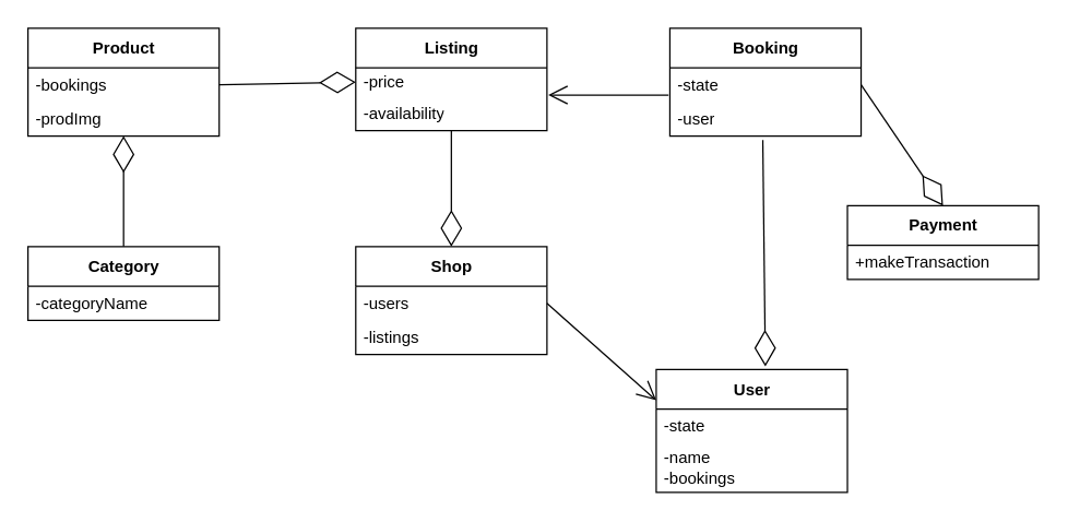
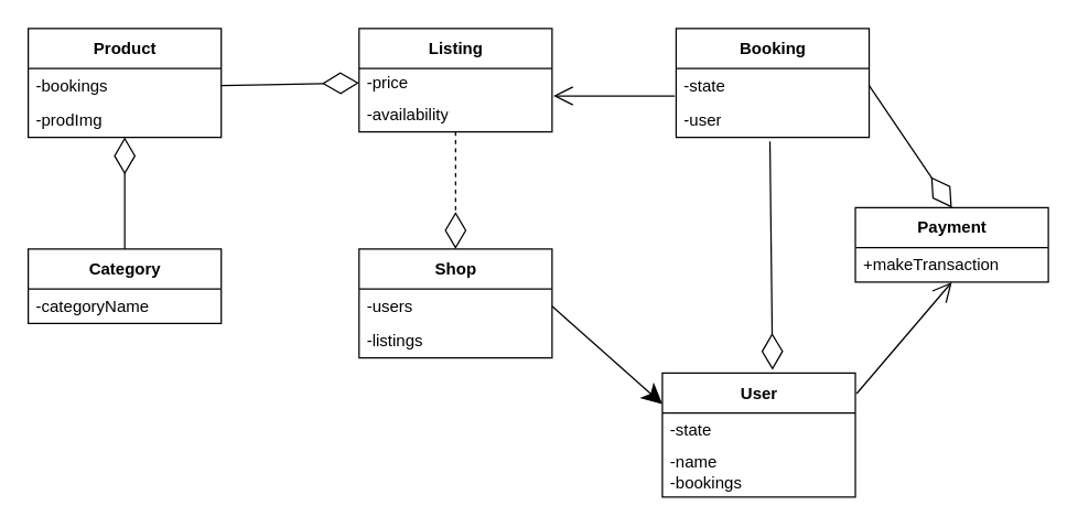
- <mxCell id="23" value="" style="endArrow=diamondThin;endFill=0;endSize=24;html=1;exitX=0.5;exitY=1;exitDx=0;exitDy=0;entryX=0.5;entryY=0;entryDx=0;entryDy=0;" edge="1" parent="1" source="11" target="5"><mxGeometry width="160" relative="1" as="geometry"><mxPoint x="170" y="71.5" as="sourcePoint" /><mxPoint x="270" y="69.5" as="targetPoint" /></mxGeometry></mxCell>
+ <mxCell id="23" value="" style="endArrow=diamondThin;endFill=0;endSize=24;html=1;exitX=0.5;exitY=1;exitDx=0;exitDy=0;entryX=0.5;entryY=0;entryDx=0;entryDy=0;dashed=1;" edge="1" parent="1" source="11" target="5"><mxGeometry width="160" relative="1" as="geometry"><mxPoint x="170" y="71.5" as="sourcePoint" /><mxPoint x="270" y="69.5" as="targetPoint" /></mxGeometry></mxCell>
+ <mxCell id="25" value="" style="endArrow=open;endFill=1;endSize=12;html=1;entryX=0.5;entryY=1;entryDx=0;entryDy=0;exitX=1.007;exitY=0.165;exitDx=0;exitDy=0;exitPerimeter=0;" edge="1" parent="1" source="2" target="19"><mxGeometry width="160" relative="1" as="geometry"><mxPoint x="390" y="370" as="sourcePoint" /><mxPoint x="310" y="340" as="targetPoint" /></mxGeometry></mxCell>
- <mxCell id="24" value="" style="endArrow=open;endFill=1;endSize=12;html=1;exitX=1;exitY=0.5;exitDx=0;exitDy=0;entryX=0;entryY=0.25;entryDx=0;entryDy=0;" edge="1" parent="1" source="6" target="2"><mxGeometry width="160" relative="1" as="geometry"><mxPoint x="430" y="260" as="sourcePoint" /><mxPoint x="590" y="260" as="targetPoint" /></mxGeometry></mxCell>
+ <mxCell id="24" value="" style="endArrow=classic;endFill=1;endSize=12;html=1;exitX=1;exitY=0.5;exitDx=0;exitDy=0;entryX=0;entryY=0.25;entryDx=0;entryDy=0;" edge="1" parent="1" source="6" target="2"><mxGeometry width="160" relative="1" as="geometry"><mxPoint x="430" y="260" as="sourcePoint" /><mxPoint x="590" y="260" as="targetPoint" /></mxGeometry></mxCell>
